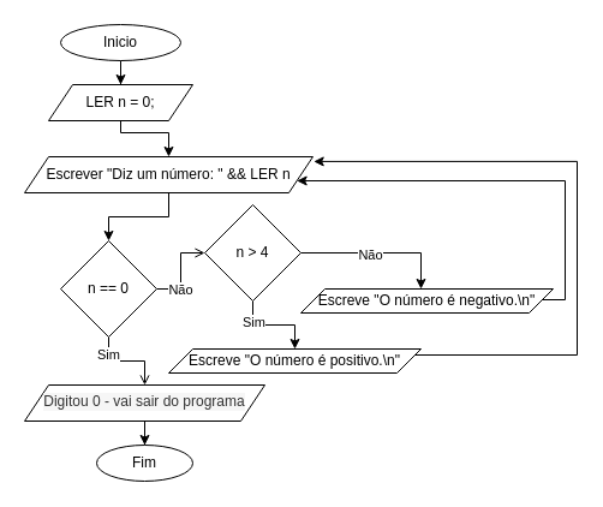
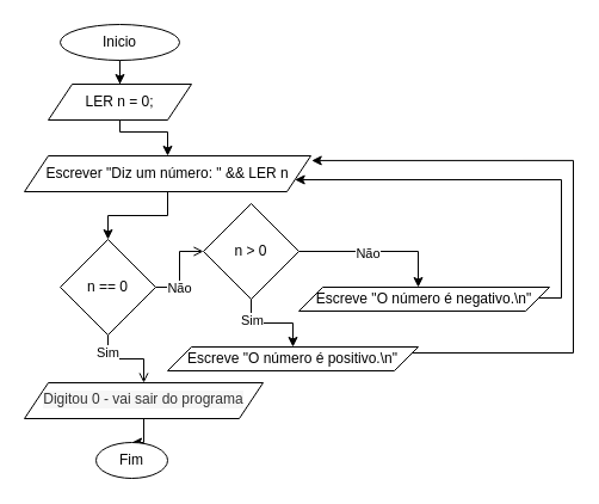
- <mxCell id="20" value="n &amp;gt; 4" style="rhombus;whiteSpace=wrap;html=1;" vertex="1" parent="1"><mxGeometry x="170" y="170" width="80" height="80" as="geometry" /></mxCell>
+ <mxCell id="20" value="n &amp;gt; 0" style="rhombus;whiteSpace=wrap;html=1;" vertex="1" parent="1"><mxGeometry x="170" y="170" width="80" height="80" as="geometry" /></mxCell>
- <mxCell id="15" value="Fim" style="ellipse;whiteSpace=wrap;html=1;" vertex="1" parent="1"><mxGeometry x="80" y="370" width="80" height="30" as="geometry" /></mxCell>
+ <mxCell id="15" value="Fim" style="ellipse;whiteSpace=wrap;html=1;" vertex="1" parent="1"><mxGeometry x="80" y="370" width="60" height="30" as="geometry" /></mxCell>
